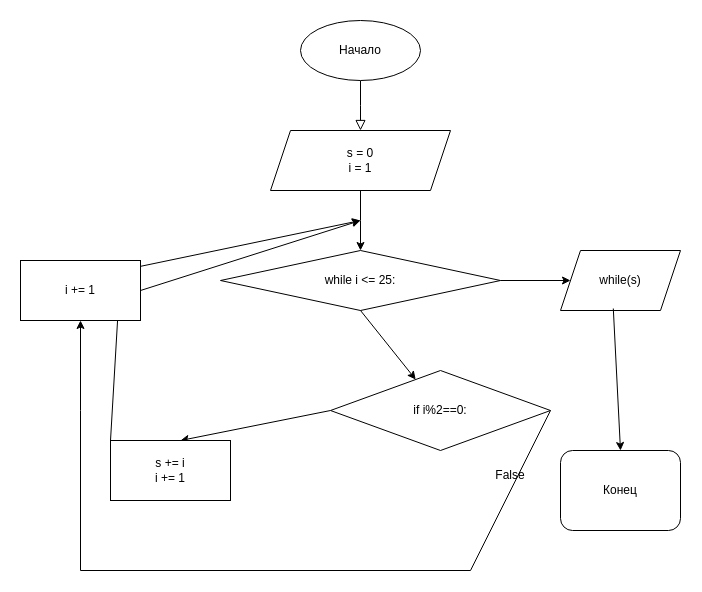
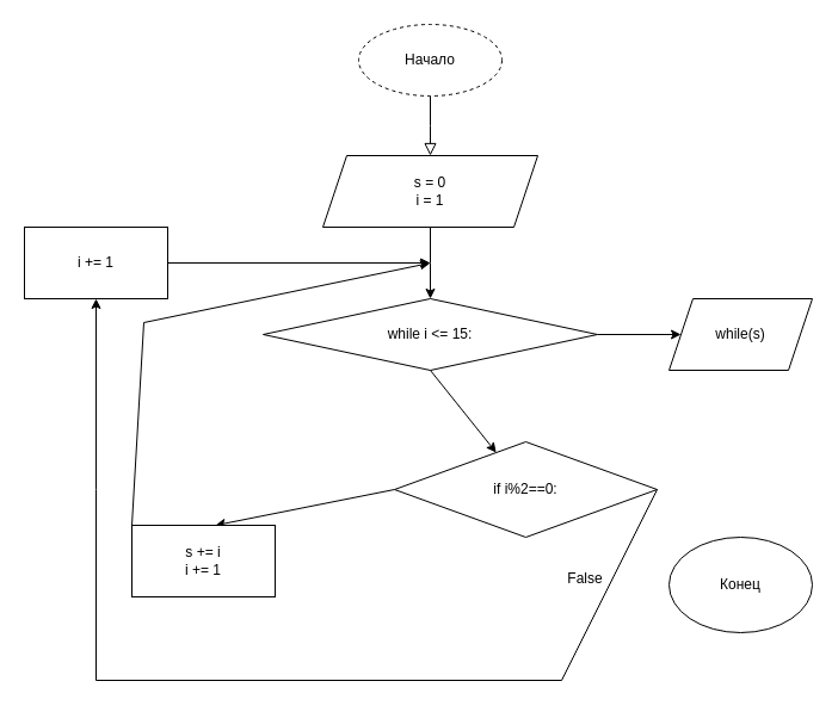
- <mxCell id="3" value="Начало" style="ellipse;whiteSpace=wrap;html=1;" parent="1" vertex="1"><mxGeometry x="300" y="20" width="120" height="60" as="geometry" /></mxCell>
+ <mxCell id="3" value="Начало" style="ellipse;whiteSpace=wrap;html=1;dashed=1;" parent="1" vertex="1"><mxGeometry x="300" y="20" width="120" height="60" as="geometry" /></mxCell>
- <mxCell id="7" value="while i &amp;lt;= 25:" style="rhombus;whiteSpace=wrap;html=1;" parent="1" vertex="1"><mxGeometry x="220" y="250" width="280" height="60" as="geometry" /></mxCell>
+ <mxCell id="7" value="while i &amp;lt;= 15:" style="rhombus;whiteSpace=wrap;html=1;" parent="1" vertex="1"><mxGeometry x="220" y="250" width="280" height="60" as="geometry" /></mxCell>
- <mxCell id="18" value="i += 1" style="rounded=0;whiteSpace=wrap;html=1;" vertex="1" parent="1"><mxGeometry x="20" y="260" width="120" height="60" as="geometry" /></mxCell>
+ <mxCell id="18" value="i += 1" style="rounded=0;whiteSpace=wrap;html=1;" vertex="1" parent="1"><mxGeometry x="20" y="190" width="120" height="60" as="geometry" /></mxCell>
- <mxCell id="17" value="" style="endArrow=classic;html=1;rounded=0;exitX=0.44;exitY=0.967;exitDx=0;exitDy=0;exitPerimeter=0;entryX=0.5;entryY=0;entryDx=0;entryDy=0;" parent="1" source="16" target="5" edge="1"><mxGeometry width="50" height="50" relative="1" as="geometry"><mxPoint x="610" y="400" as="sourcePoint" /><mxPoint x="660" y="350" as="targetPoint" /></mxGeometry></mxCell>
- <mxCell id="12" value="False" style="text;html=1;strokeColor=none;fillColor=none;align=center;verticalAlign=middle;whiteSpace=wrap;rounded=0;" parent="1" vertex="1"><mxGeometry x="480" y="460" width="60" height="30" as="geometry" /></mxCell>
+ <mxCell id="12" value="False" style="text;html=1;strokeColor=none;fillColor=none;align=center;verticalAlign=middle;whiteSpace=wrap;rounded=0;" parent="1" vertex="1"><mxGeometry x="460" y="470" width="60" height="30" as="geometry" /></mxCell>
- <mxCell id="5" value="Конец" style="whiteSpace=wrap;html=1;rounded=1;" parent="1" vertex="1"><mxGeometry x="560" y="450" width="120" height="80" as="geometry" /></mxCell>
+ <mxCell id="5" value="Конец" style="ellipse;whiteSpace=wrap;html=1;" parent="1" vertex="1"><mxGeometry x="560" y="450" width="120" height="80" as="geometry" /></mxCell>
